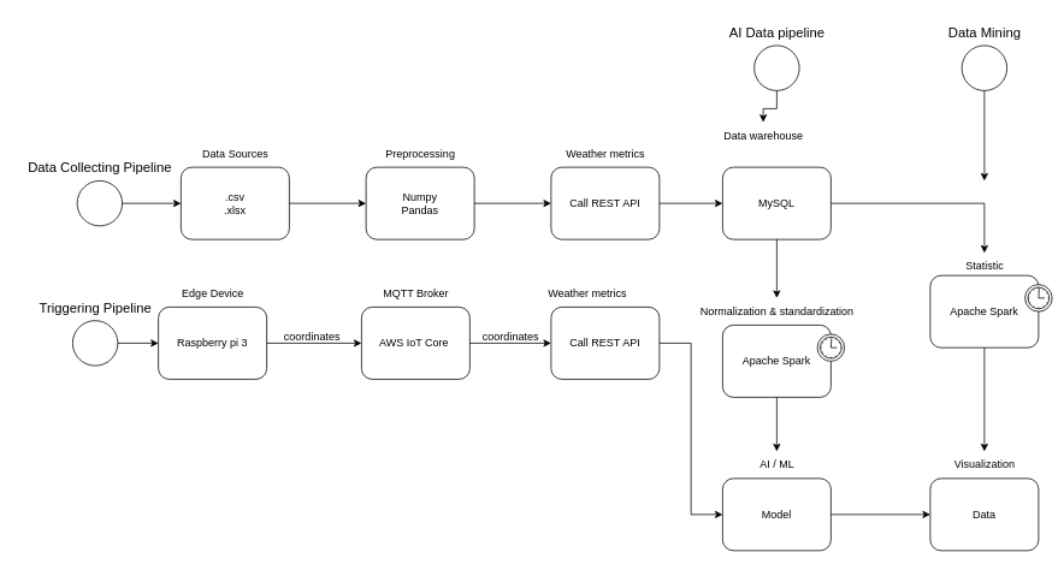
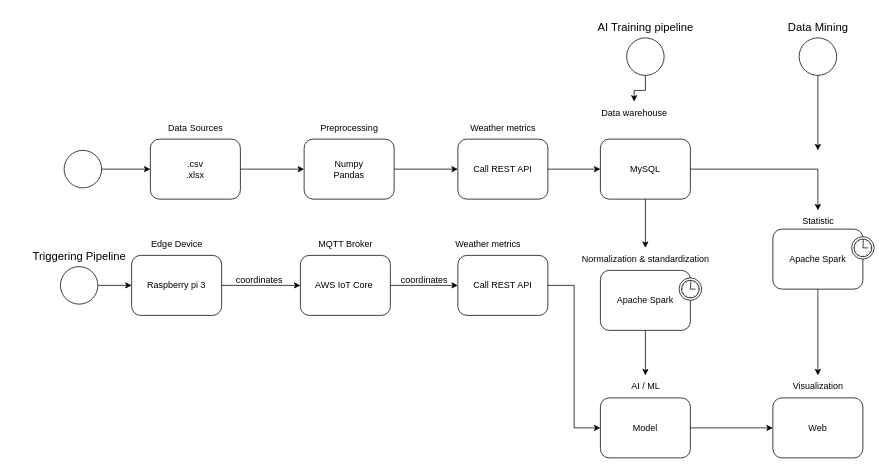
- <mxCell id="21" value="AI Data pipeline" style="text;html=1;align=center;verticalAlign=middle;resizable=0;points=[];autosize=1;strokeColor=none;fillColor=none;fontSize=15;" parent="1" vertex="1"><mxGeometry x="785" y="20" width="150" height="30" as="geometry" /></mxCell>
+ <mxCell id="21" value="AI Training pipeline" style="text;html=1;align=center;verticalAlign=middle;resizable=0;points=[];autosize=1;strokeColor=none;fillColor=none;fontSize=15;" parent="1" vertex="1"><mxGeometry x="785" y="20" width="150" height="30" as="geometry" /></mxCell>
- <mxCell id="22" value="Data Collecting Pipeline" style="text;html=1;align=center;verticalAlign=middle;resizable=0;points=[];autosize=1;strokeColor=none;fillColor=none;fontSize=15;" parent="1" vertex="1"><mxGeometry x="20" y="170" width="180" height="30" as="geometry" /></mxCell>
- <mxCell id="45" value="Data" style="shape=ext;rounded=1;html=1;whiteSpace=wrap;" parent="1" vertex="1"><mxGeometry x="1030" y="530" width="120" height="80" as="geometry" /></mxCell>
+ <mxCell id="45" value="Web" style="shape=ext;rounded=1;html=1;whiteSpace=wrap;" parent="1" vertex="1"><mxGeometry x="1030" y="530" width="120" height="80" as="geometry" /></mxCell>
